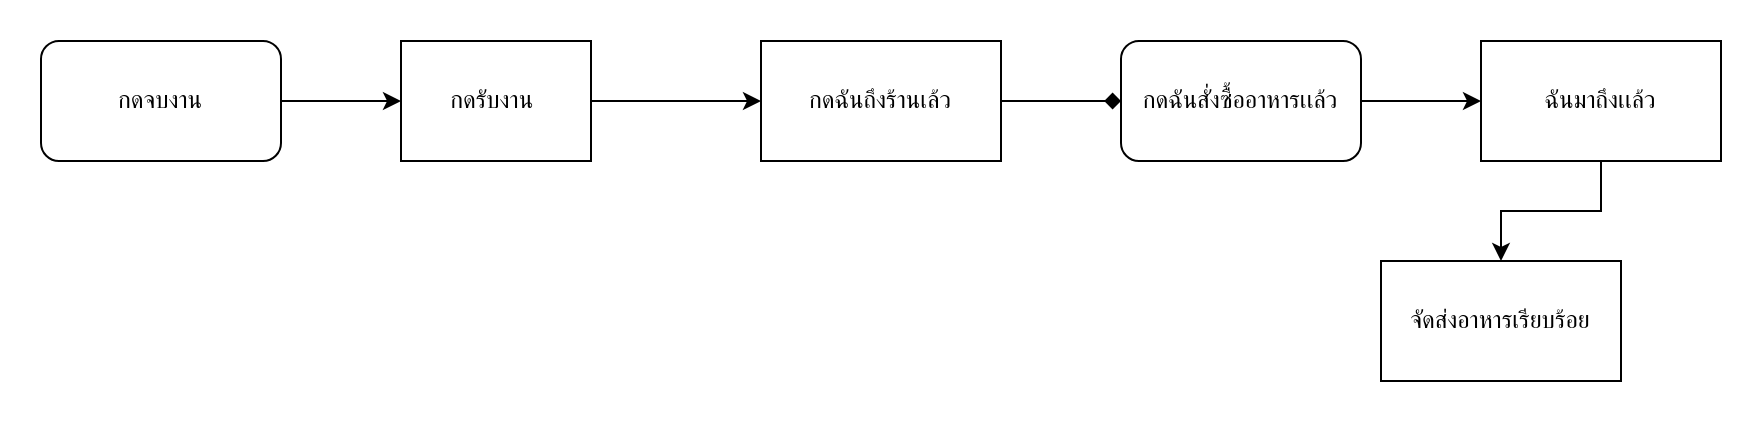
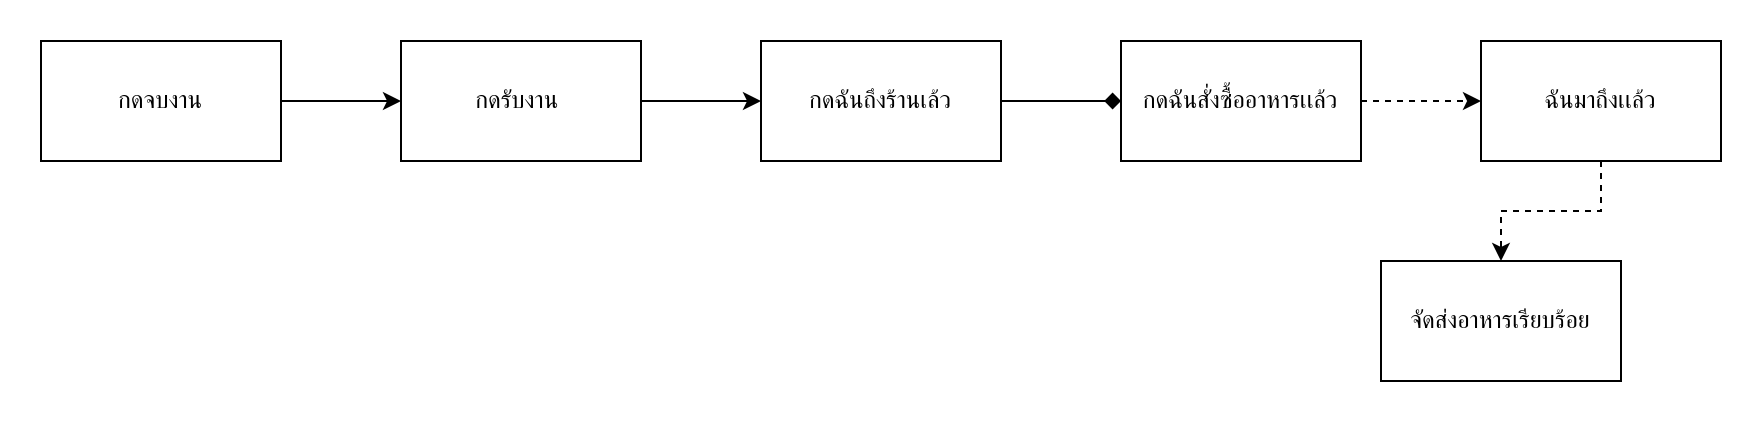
- <mxCell id="3" value="กดจบงาน" style="whiteSpace=wrap;html=1;rounded=1;" vertex="1" parent="1"><mxGeometry x="20" y="20" width="120" height="60" as="geometry" /></mxCell>
+ <mxCell id="3" value="กดจบงาน" style="rounded=0;whiteSpace=wrap;html=1;" vertex="1" parent="1"><mxGeometry x="20" y="20" width="120" height="60" as="geometry" /></mxCell>
- <mxCell id="5" value="กดรับงาน&amp;nbsp;" style="rounded=0;whiteSpace=wrap;html=1;" vertex="1" parent="1"><mxGeometry x="200" y="20" width="95" height="60" as="geometry" /></mxCell>
+ <mxCell id="5" value="กดรับงาน&amp;nbsp;" style="rounded=0;whiteSpace=wrap;html=1;" vertex="1" parent="1"><mxGeometry x="200" y="20" width="120" height="60" as="geometry" /></mxCell>
- <mxCell id="9" value="กดฉันสั่งซื้ออาหารเเล้ว" style="whiteSpace=wrap;html=1;rounded=1;" vertex="1" parent="1"><mxGeometry x="560" y="20" width="120" height="60" as="geometry" /></mxCell>
+ <mxCell id="9" value="กดฉันสั่งซื้ออาหารเเล้ว" style="rounded=0;whiteSpace=wrap;html=1;" vertex="1" parent="1"><mxGeometry x="560" y="20" width="120" height="60" as="geometry" /></mxCell>
- <mxCell id="8" style="edgeStyle=orthogonalEdgeStyle;rounded=0;orthogonalLoop=1;jettySize=auto;html=1;exitX=1;exitY=0.5;exitDx=0;exitDy=0;entryX=0;entryY=0.5;entryDx=0;entryDy=0;" edge="1" parent="1" source="9" target="11"><mxGeometry relative="1" as="geometry" /></mxCell>
+ <mxCell id="8" style="edgeStyle=orthogonalEdgeStyle;rounded=0;orthogonalLoop=1;jettySize=auto;html=1;exitX=1;exitY=0.5;exitDx=0;exitDy=0;entryX=0;entryY=0.5;entryDx=0;entryDy=0;dashed=1;" edge="1" parent="1" source="9" target="11"><mxGeometry relative="1" as="geometry" /></mxCell>
- <mxCell id="10" style="edgeStyle=orthogonalEdgeStyle;rounded=0;orthogonalLoop=1;jettySize=auto;html=1;exitX=0.5;exitY=1;exitDx=0;exitDy=0;entryX=0.5;entryY=0;entryDx=0;entryDy=0;" edge="1" parent="1" source="11" target="12"><mxGeometry relative="1" as="geometry" /></mxCell>
+ <mxCell id="10" style="edgeStyle=orthogonalEdgeStyle;rounded=0;orthogonalLoop=1;jettySize=auto;html=1;exitX=0.5;exitY=1;exitDx=0;exitDy=0;entryX=0.5;entryY=0;entryDx=0;entryDy=0;dashed=1;" edge="1" parent="1" source="11" target="12"><mxGeometry relative="1" as="geometry" /></mxCell>
